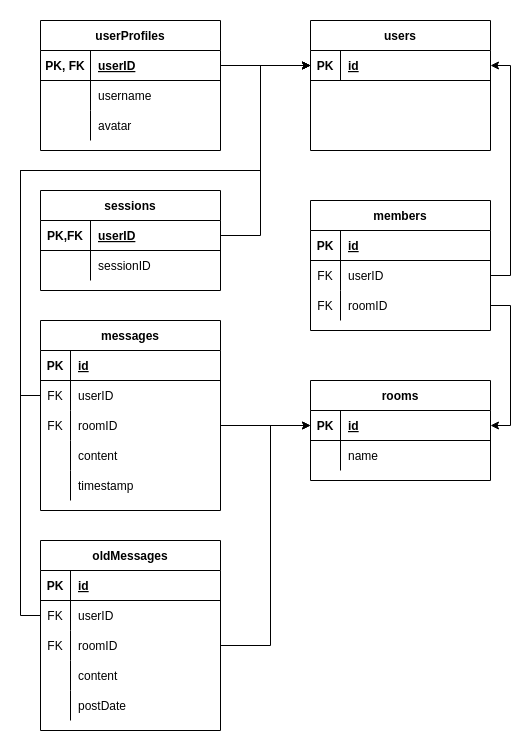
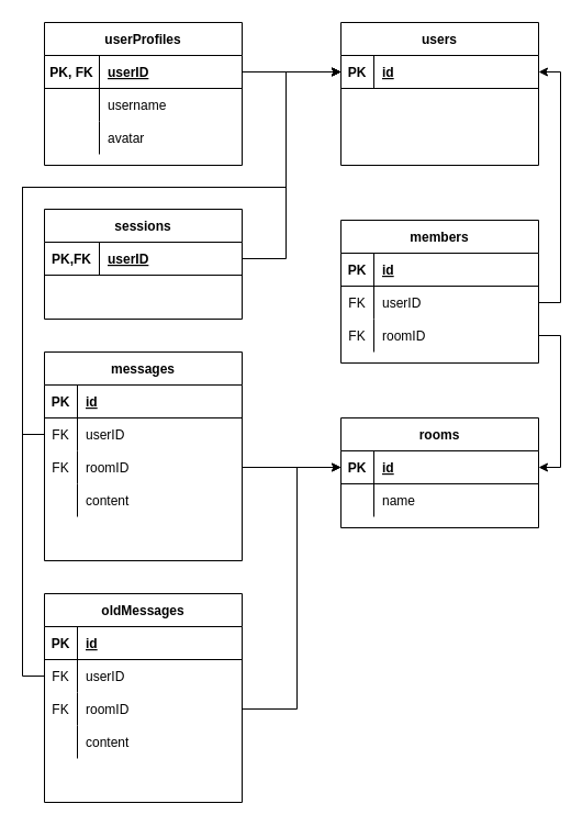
- <mxCell id="27" value="sessionID" style="shape=partialRectangle;connectable=0;fillColor=none;top=0;left=0;bottom=0;right=0;align=left;spacingLeft=6;overflow=hidden;" parent="25" vertex="1"><mxGeometry x="50" width="130" height="30" as="geometry" /></mxCell>
- <mxCell id="51" value="timestamp" style="shape=partialRectangle;connectable=0;fillColor=none;top=0;left=0;bottom=0;right=0;align=left;spacingLeft=6;overflow=hidden;" parent="49" vertex="1"><mxGeometry x="30" width="150" height="30" as="geometry" /></mxCell>
- <mxCell id="81" value="postDate" style="shape=partialRectangle;connectable=0;fillColor=none;top=0;left=0;bottom=0;right=0;align=left;spacingLeft=6;overflow=hidden;" parent="79" vertex="1"><mxGeometry x="30" width="150" height="30" as="geometry" /></mxCell>
